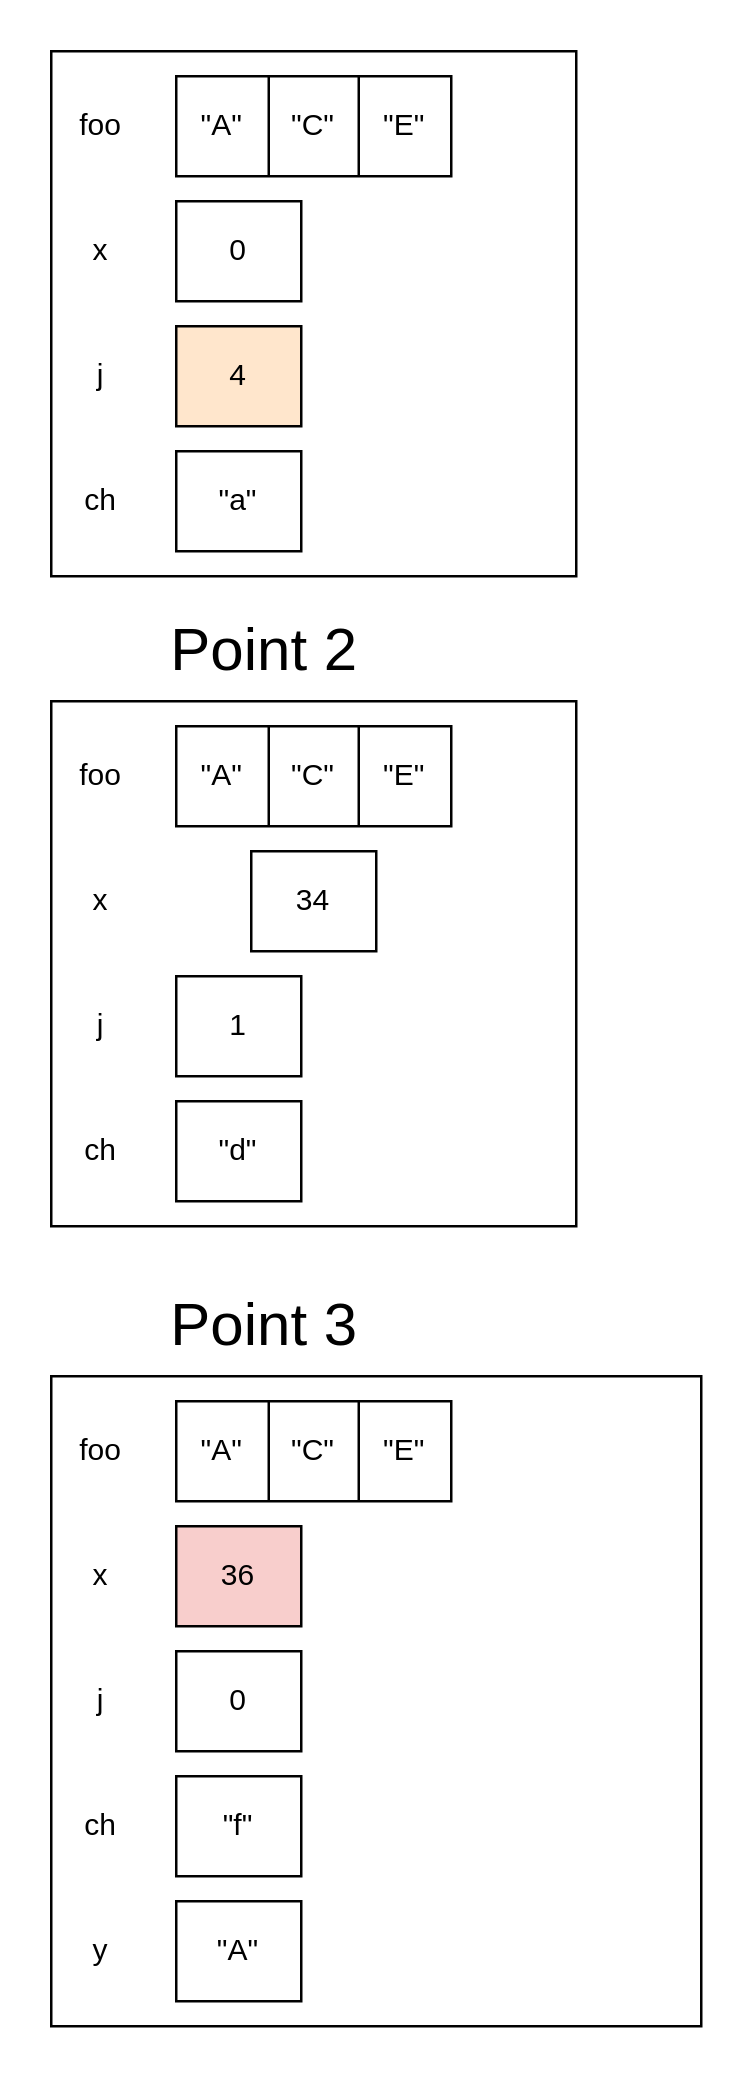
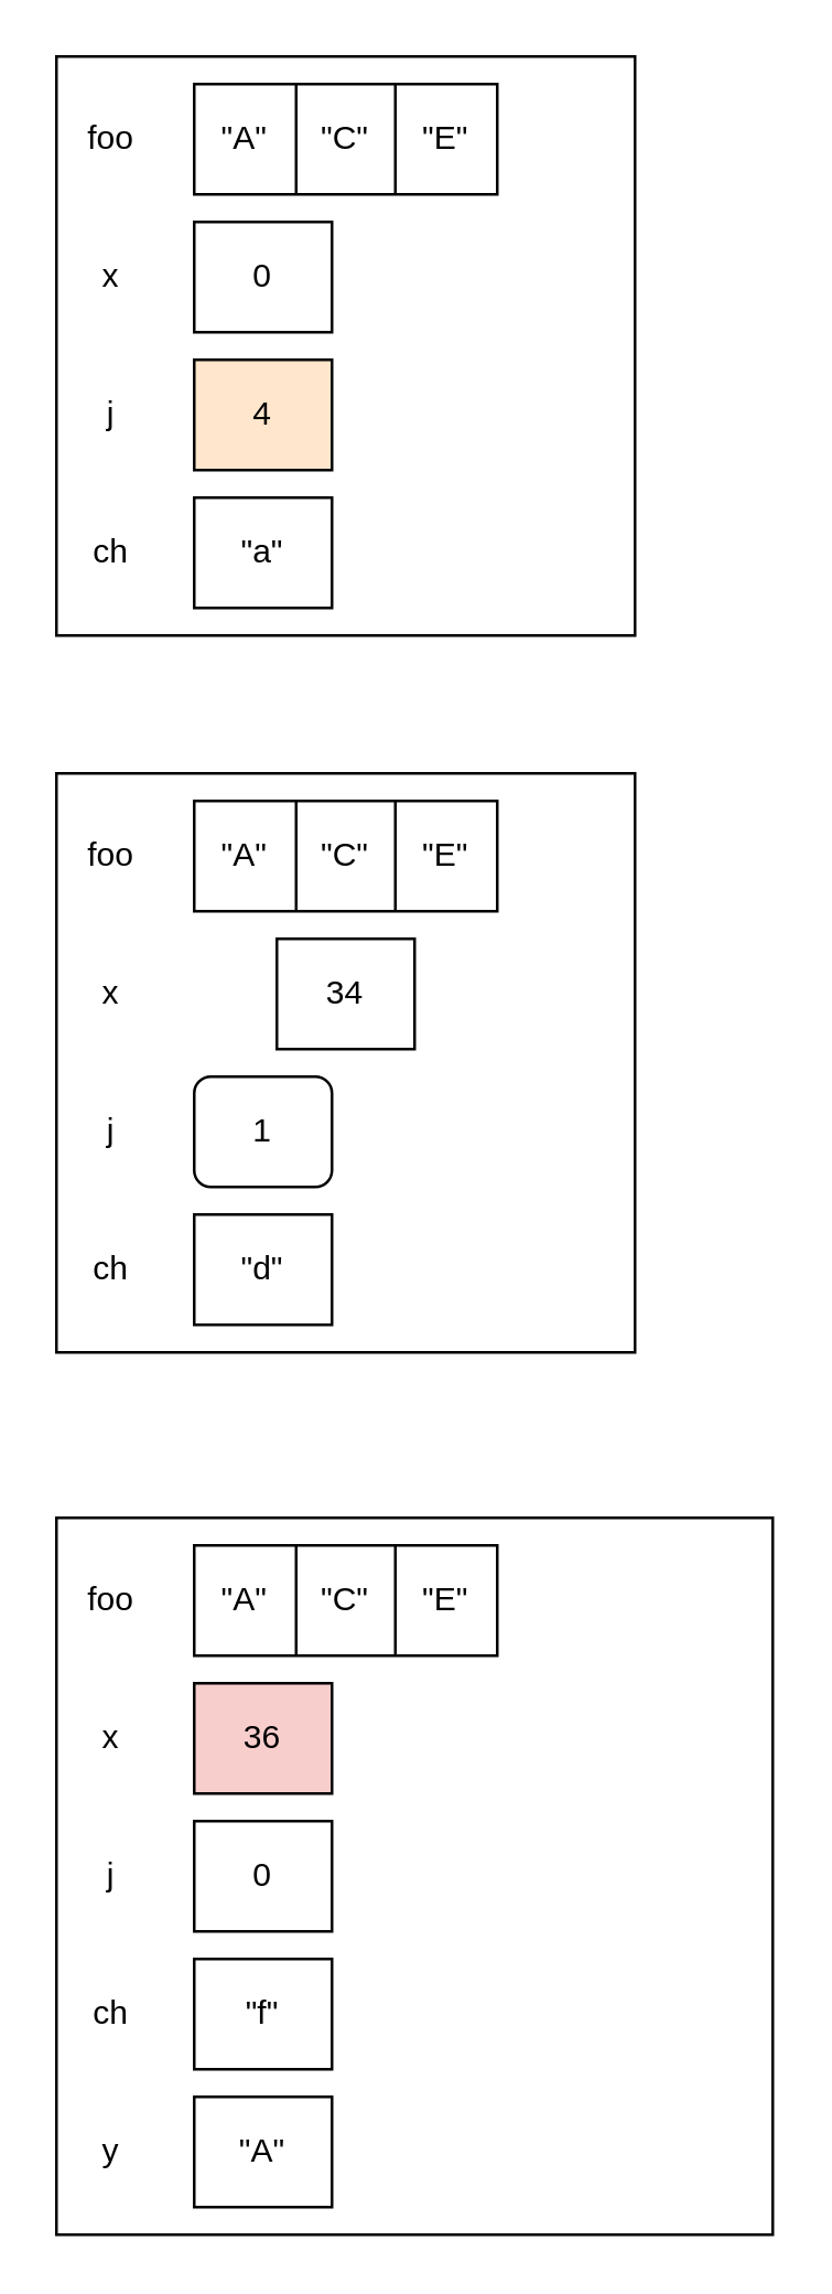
- <mxCell id="17" value="&lt;font style=&quot;font-size: 24px&quot;&gt;Point 2&lt;/font&gt;" style="text;html=1;align=center;verticalAlign=middle;resizable=0;points=[];autosize=1;" vertex="1" parent="1"><mxGeometry x="60" y="250" width="90" height="20" as="geometry" /></mxCell>
- <mxCell id="24" value="1" style="rounded=0;whiteSpace=wrap;html=1;" vertex="1" parent="1"><mxGeometry x="70" y="390" width="50" height="40" as="geometry" /></mxCell>
+ <mxCell id="24" value="1" style="whiteSpace=wrap;html=1;rounded=1;" vertex="1" parent="1"><mxGeometry x="70" y="390" width="50" height="40" as="geometry" /></mxCell>
- <mxCell id="32" value="&lt;font style=&quot;font-size: 24px&quot;&gt;Point 3&lt;/font&gt;" style="text;html=1;align=center;verticalAlign=middle;resizable=0;points=[];autosize=1;" vertex="1" parent="1"><mxGeometry x="60" y="520" width="90" height="20" as="geometry" /></mxCell>
